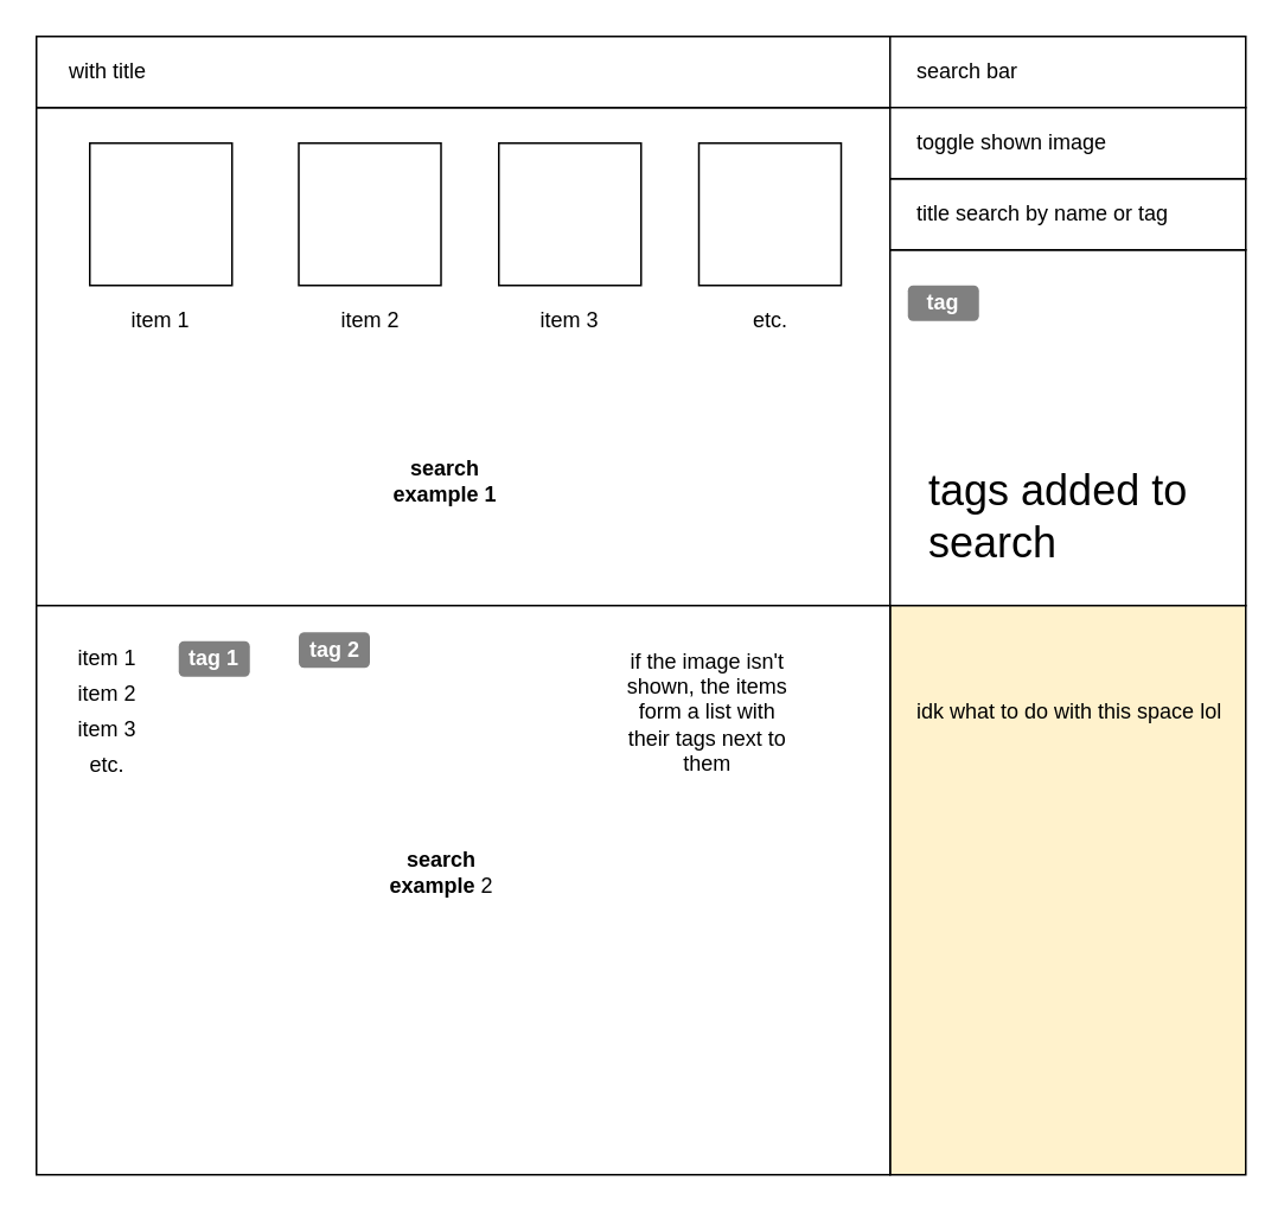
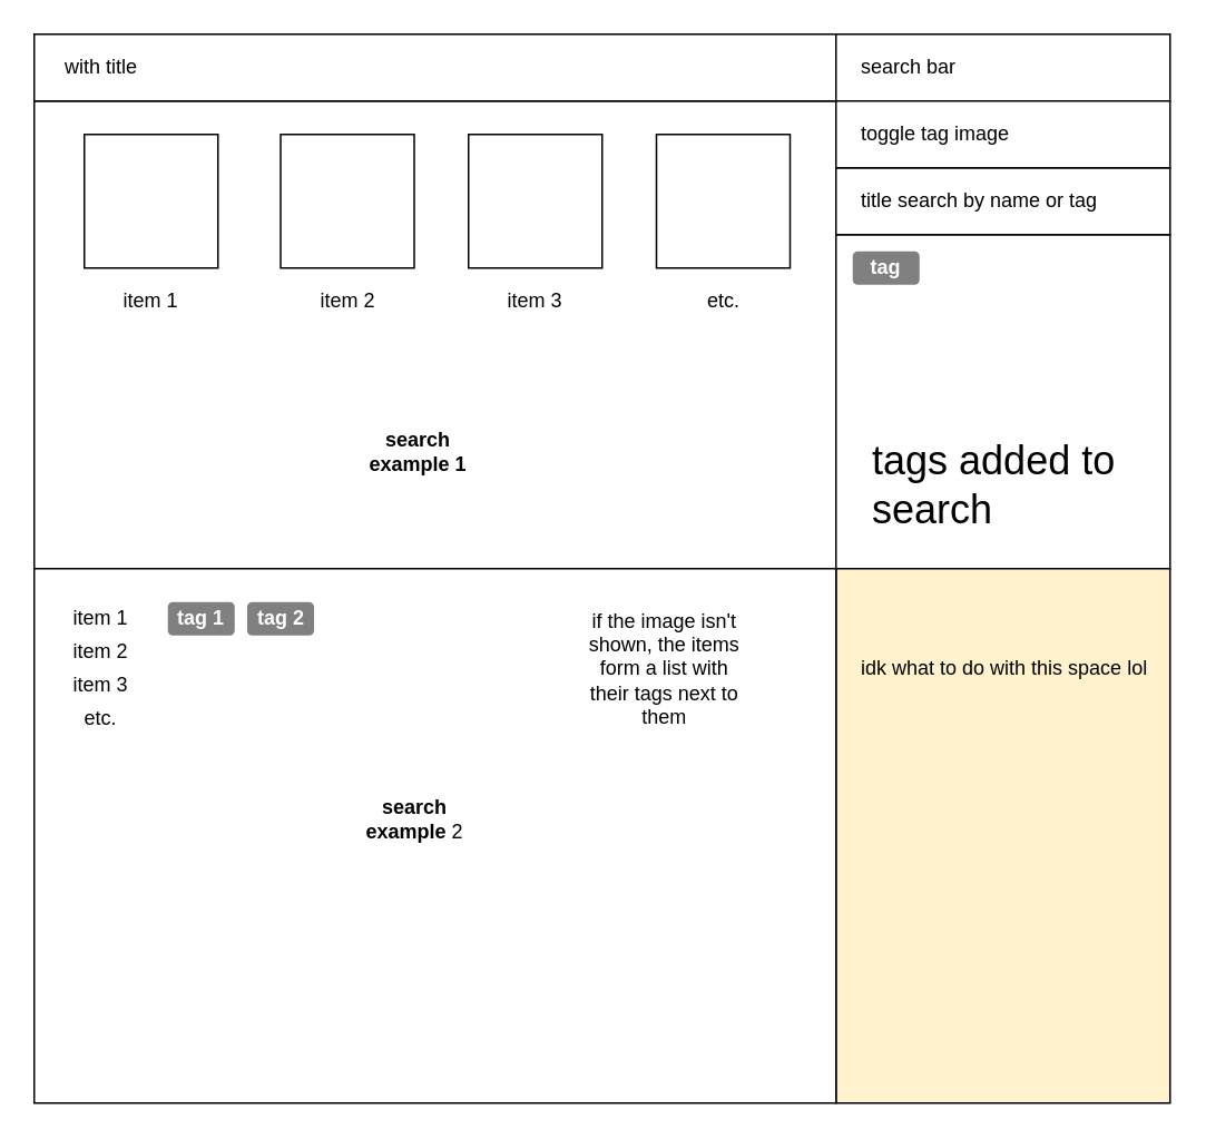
- <mxCell id="13" value="&lt;div align=&quot;left&quot;&gt;&amp;nbsp;&amp;nbsp;&amp;nbsp; toggle shown image&lt;/div&gt;" style="rounded=0;whiteSpace=wrap;html=1;align=left;" parent="1" vertex="1"><mxGeometry x="500" y="60" width="200" height="40" as="geometry" /></mxCell>
+ <mxCell id="13" value="&lt;div align=&quot;left&quot;&gt;&amp;nbsp;&amp;nbsp;&amp;nbsp; toggle tag image&lt;/div&gt;" style="rounded=0;whiteSpace=wrap;html=1;align=left;" parent="1" vertex="1"><mxGeometry x="500" y="60" width="200" height="40" as="geometry" /></mxCell>
- <mxCell id="25" value="&lt;b&gt;tag&lt;/b&gt;" style="rounded=1;whiteSpace=wrap;html=1;strokeColor=none;fillColor=#808080;fontColor=#FFFFFF;" vertex="1" parent="1"><mxGeometry x="510" y="160" width="40" height="20" as="geometry" /></mxCell>
+ <mxCell id="25" value="&lt;b&gt;tag&lt;/b&gt;" style="rounded=1;whiteSpace=wrap;html=1;strokeColor=none;fillColor=#808080;fontColor=#FFFFFF;" vertex="1" parent="1"><mxGeometry x="510" y="150" width="40" height="20" as="geometry" /></mxCell>
- <mxCell id="27" value="&lt;div&gt;&lt;b&gt;tag&lt;/b&gt;&amp;nbsp;&lt;b&gt;2&lt;/b&gt;&lt;/div&gt;" style="rounded=1;whiteSpace=wrap;html=1;strokeColor=none;fillColor=#808080;fontColor=#FFFFFF;" vertex="1" parent="1"><mxGeometry x="167.5" y="355" width="40" height="20" as="geometry" /></mxCell>
+ <mxCell id="27" value="&lt;div&gt;&lt;b&gt;tag&lt;/b&gt;&amp;nbsp;&lt;b&gt;2&lt;/b&gt;&lt;/div&gt;" style="rounded=1;whiteSpace=wrap;html=1;strokeColor=none;fillColor=#808080;fontColor=#FFFFFF;" vertex="1" parent="1"><mxGeometry x="147.5" y="360" width="40" height="20" as="geometry" /></mxCell>
